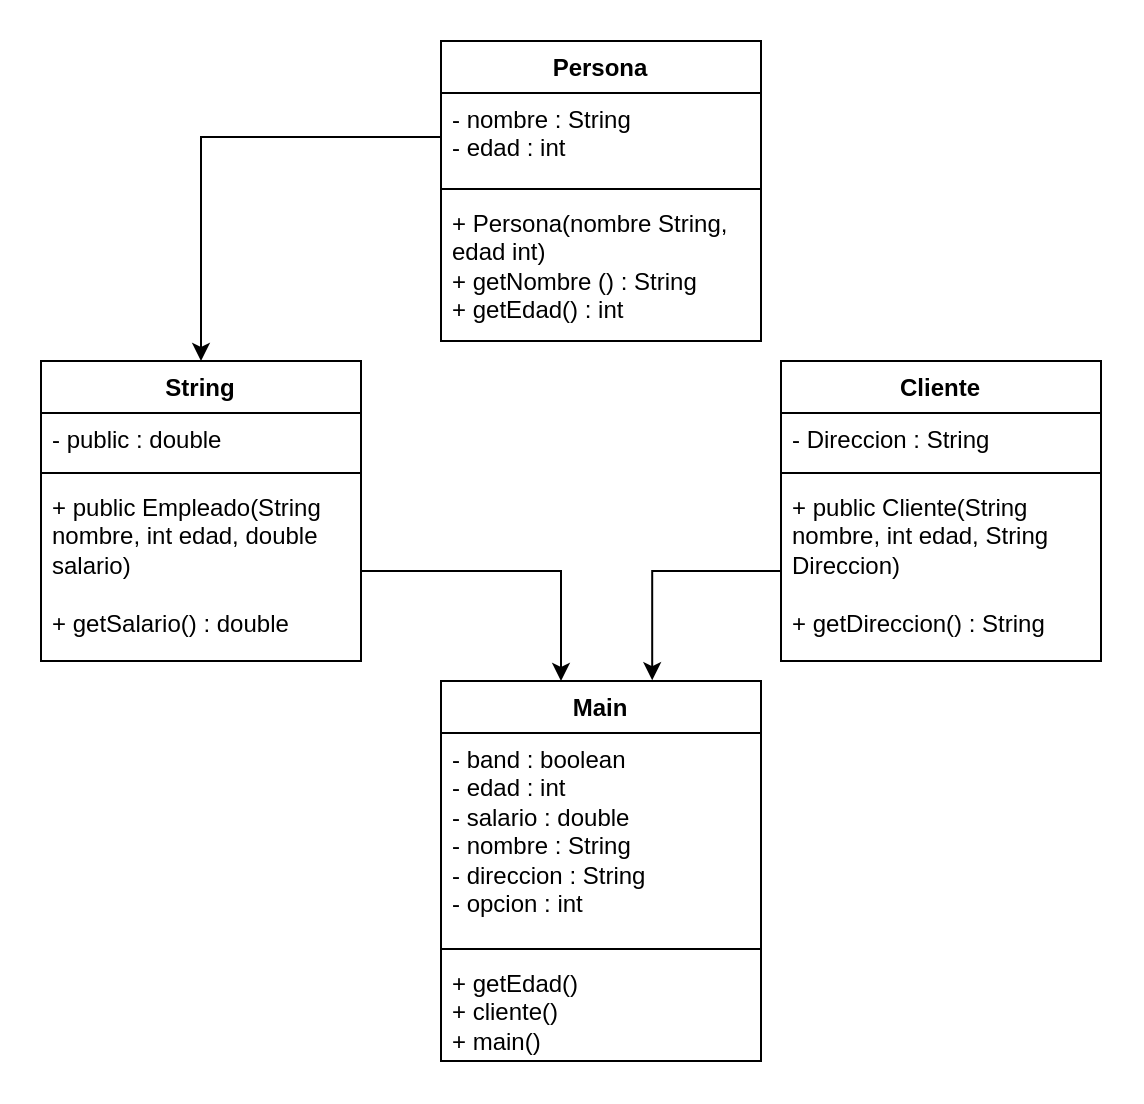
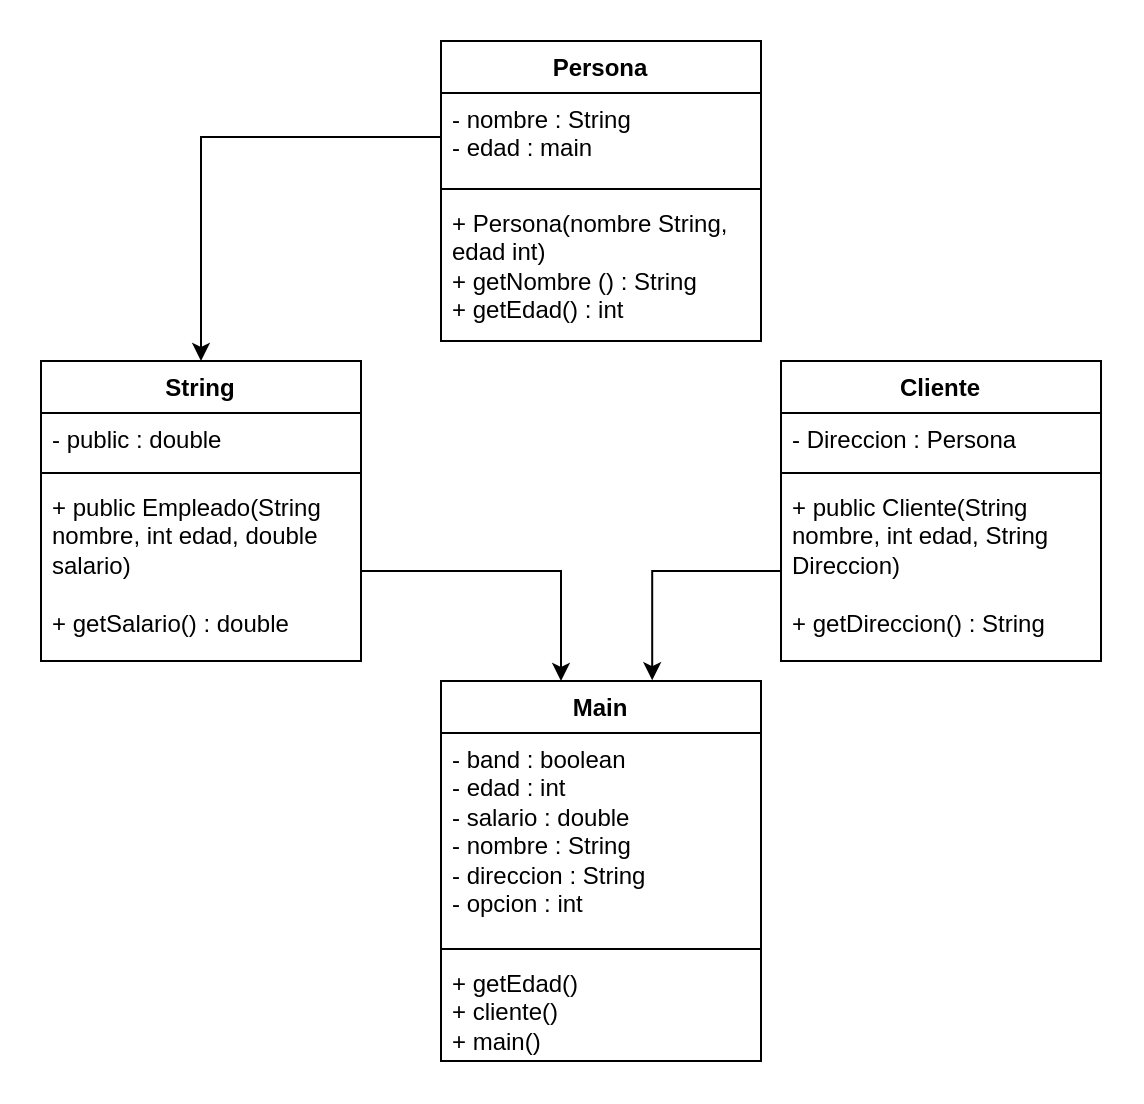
- <mxCell id="3" value="- nombre : String&lt;div&gt;- edad : int&lt;/div&gt;" style="text;strokeColor=none;fillColor=none;align=left;verticalAlign=top;spacingLeft=4;spacingRight=4;overflow=hidden;rotatable=0;points=[[0,0.5],[1,0.5]];portConstraint=eastwest;whiteSpace=wrap;html=1;" vertex="1" parent="2"><mxGeometry y="26" width="160" height="44" as="geometry" /></mxCell>
+ <mxCell id="3" value="- nombre : String&lt;div&gt;- edad : main&lt;/div&gt;" style="text;strokeColor=none;fillColor=none;align=left;verticalAlign=top;spacingLeft=4;spacingRight=4;overflow=hidden;rotatable=0;points=[[0,0.5],[1,0.5]];portConstraint=eastwest;whiteSpace=wrap;html=1;" vertex="1" parent="2"><mxGeometry y="26" width="160" height="44" as="geometry" /></mxCell>
- <mxCell id="11" value="- Direccion : String" style="text;strokeColor=none;fillColor=none;align=left;verticalAlign=top;spacingLeft=4;spacingRight=4;overflow=hidden;rotatable=0;points=[[0,0.5],[1,0.5]];portConstraint=eastwest;whiteSpace=wrap;html=1;" vertex="1" parent="10"><mxGeometry y="26" width="160" height="26" as="geometry" /></mxCell>
+ <mxCell id="11" value="- Direccion : Persona" style="text;strokeColor=none;fillColor=none;align=left;verticalAlign=top;spacingLeft=4;spacingRight=4;overflow=hidden;rotatable=0;points=[[0,0.5],[1,0.5]];portConstraint=eastwest;whiteSpace=wrap;html=1;" vertex="1" parent="10"><mxGeometry y="26" width="160" height="26" as="geometry" /></mxCell>
